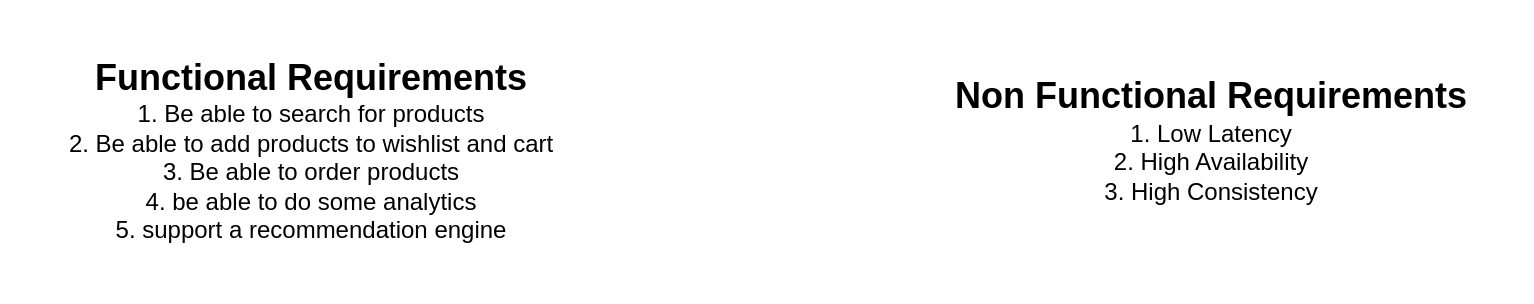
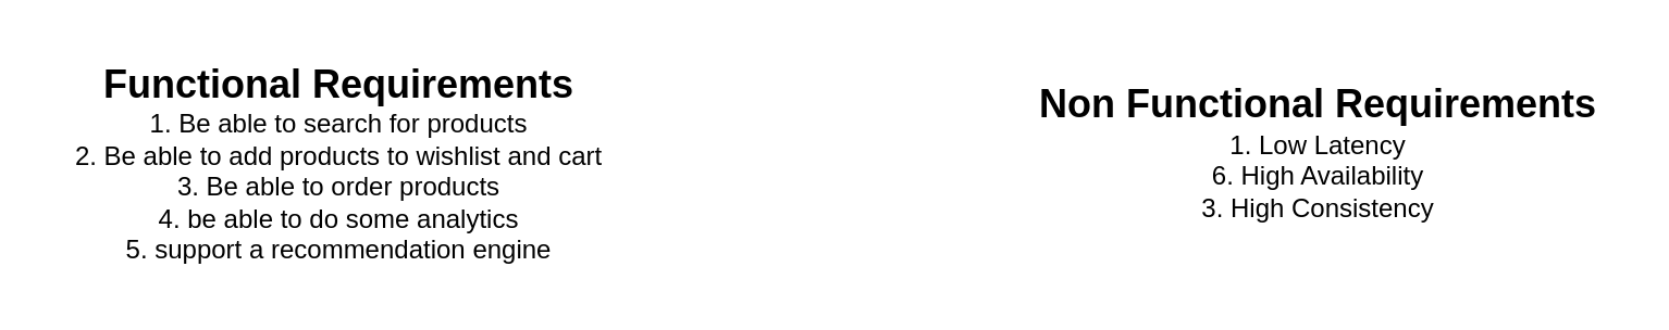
- <mxCell id="3" value="&lt;b&gt;&lt;font style=&quot;font-size: 18px;&quot;&gt;Non Functional Requirements&lt;/font&gt;&lt;/b&gt;&lt;br&gt;1. Low Latency&lt;br&gt;2. High Availability&lt;br&gt;3. High Consistency" style="text;html=1;align=center;verticalAlign=middle;resizable=0;points=[];autosize=1;strokeColor=none;fillColor=none;" vertex="1" parent="1"><mxGeometry x="465" y="30" width="280" height="80" as="geometry" /></mxCell>
+ <mxCell id="3" value="&lt;b&gt;&lt;font style=&quot;font-size: 18px;&quot;&gt;Non Functional Requirements&lt;/font&gt;&lt;/b&gt;&lt;br&gt;1. Low Latency&lt;br&gt;6. High Availability&lt;br&gt;3. High Consistency" style="text;html=1;align=center;verticalAlign=middle;resizable=0;points=[];autosize=1;strokeColor=none;fillColor=none;" vertex="1" parent="1"><mxGeometry x="465" y="30" width="280" height="80" as="geometry" /></mxCell>
